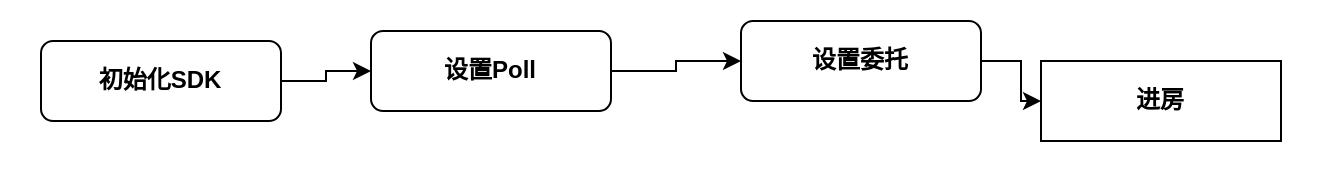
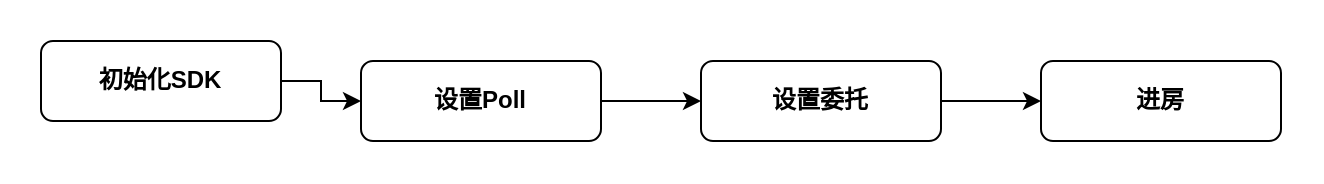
- <mxCell id="7" value="&lt;b&gt;设置委托&lt;/b&gt;" style="rounded=1;whiteSpace=wrap;html=1;fontSize=12;glass=0;strokeWidth=1;shadow=0;" vertex="1" parent="1"><mxGeometry x="370" y="10" width="120" height="40" as="geometry" /></mxCell>
+ <mxCell id="7" value="&lt;b&gt;设置委托&lt;/b&gt;" style="rounded=1;whiteSpace=wrap;html=1;fontSize=12;glass=0;strokeWidth=1;shadow=0;" vertex="1" parent="1"><mxGeometry x="350" y="30" width="120" height="40" as="geometry" /></mxCell>
- <mxCell id="5" value="&lt;b&gt;设置Poll&lt;/b&gt;" style="rounded=1;whiteSpace=wrap;html=1;fontSize=12;glass=0;strokeWidth=1;shadow=0;" vertex="1" parent="1"><mxGeometry x="185" y="15" width="120" height="40" as="geometry" /></mxCell>
+ <mxCell id="5" value="&lt;b&gt;设置Poll&lt;/b&gt;" style="rounded=1;whiteSpace=wrap;html=1;fontSize=12;glass=0;strokeWidth=1;shadow=0;" vertex="1" parent="1"><mxGeometry x="180" y="30" width="120" height="40" as="geometry" /></mxCell>
- <mxCell id="8" value="&lt;b&gt;进房&lt;/b&gt;" style="whiteSpace=wrap;html=1;fontSize=12;glass=0;strokeWidth=1;shadow=0;rounded=0;" vertex="1" parent="1"><mxGeometry x="520" y="30" width="120" height="40" as="geometry" /></mxCell>
+ <mxCell id="8" value="&lt;b&gt;进房&lt;/b&gt;" style="rounded=1;whiteSpace=wrap;html=1;fontSize=12;glass=0;strokeWidth=1;shadow=0;" vertex="1" parent="1"><mxGeometry x="520" y="30" width="120" height="40" as="geometry" /></mxCell>
